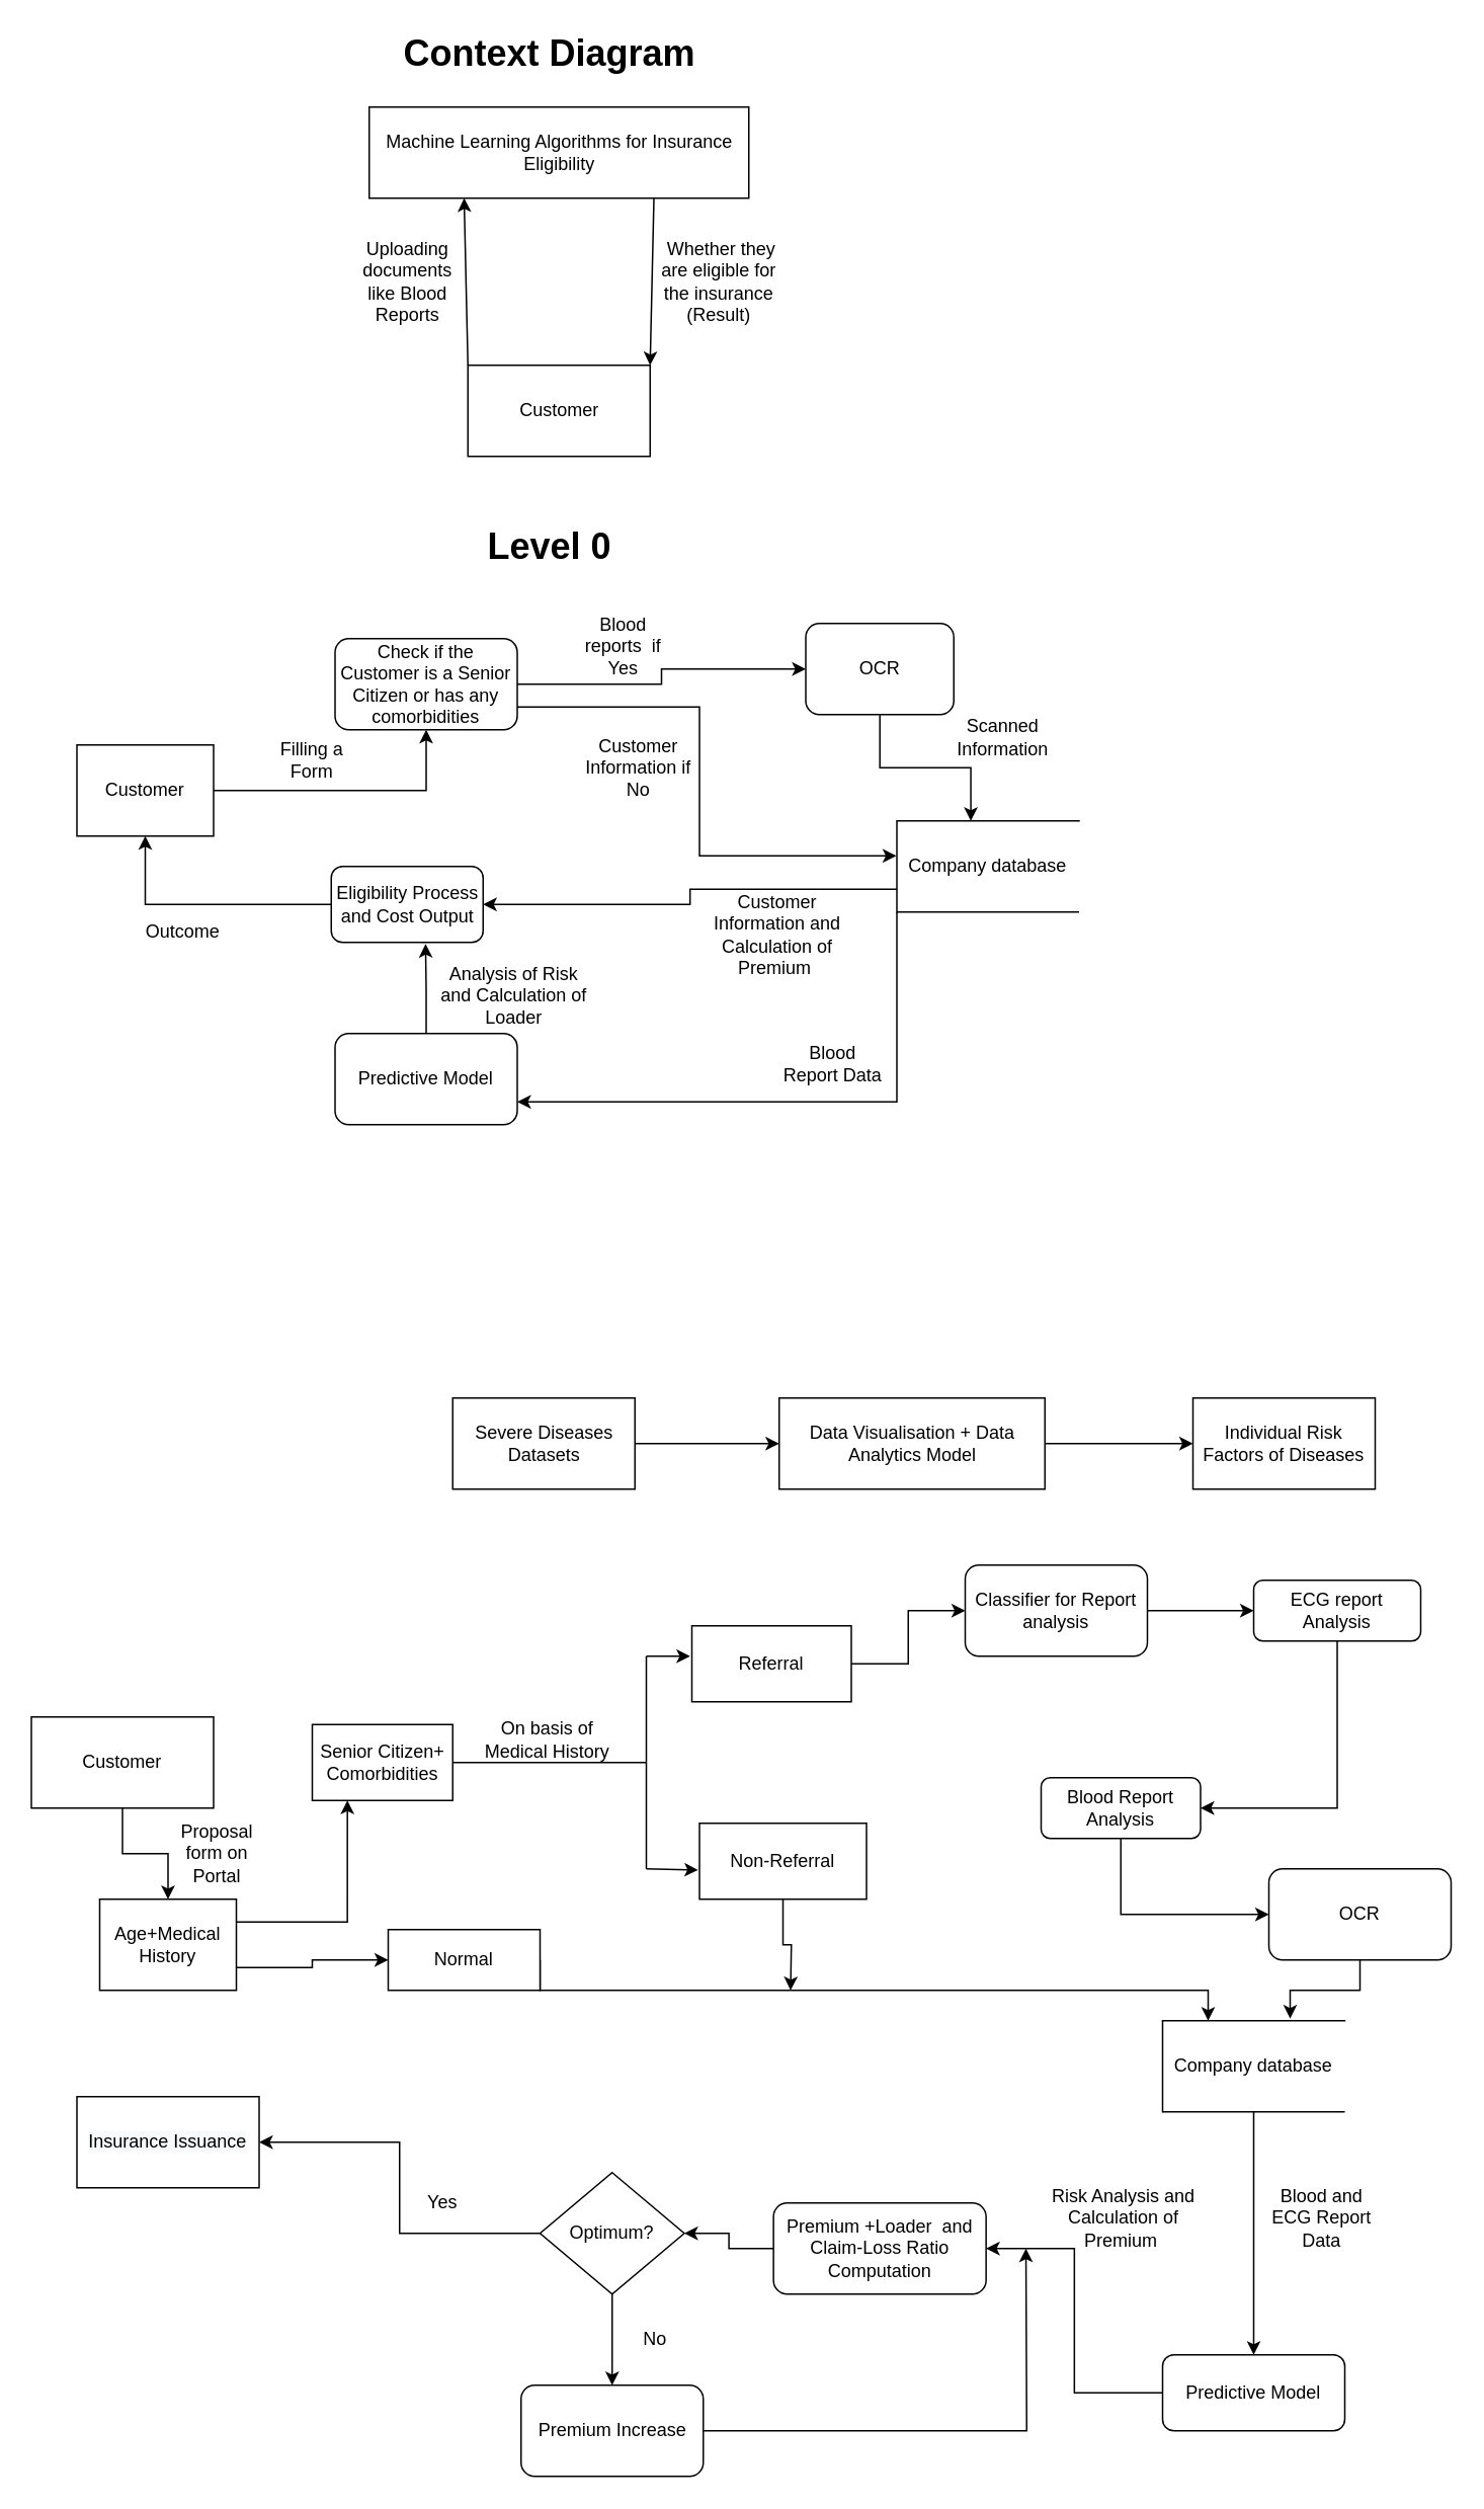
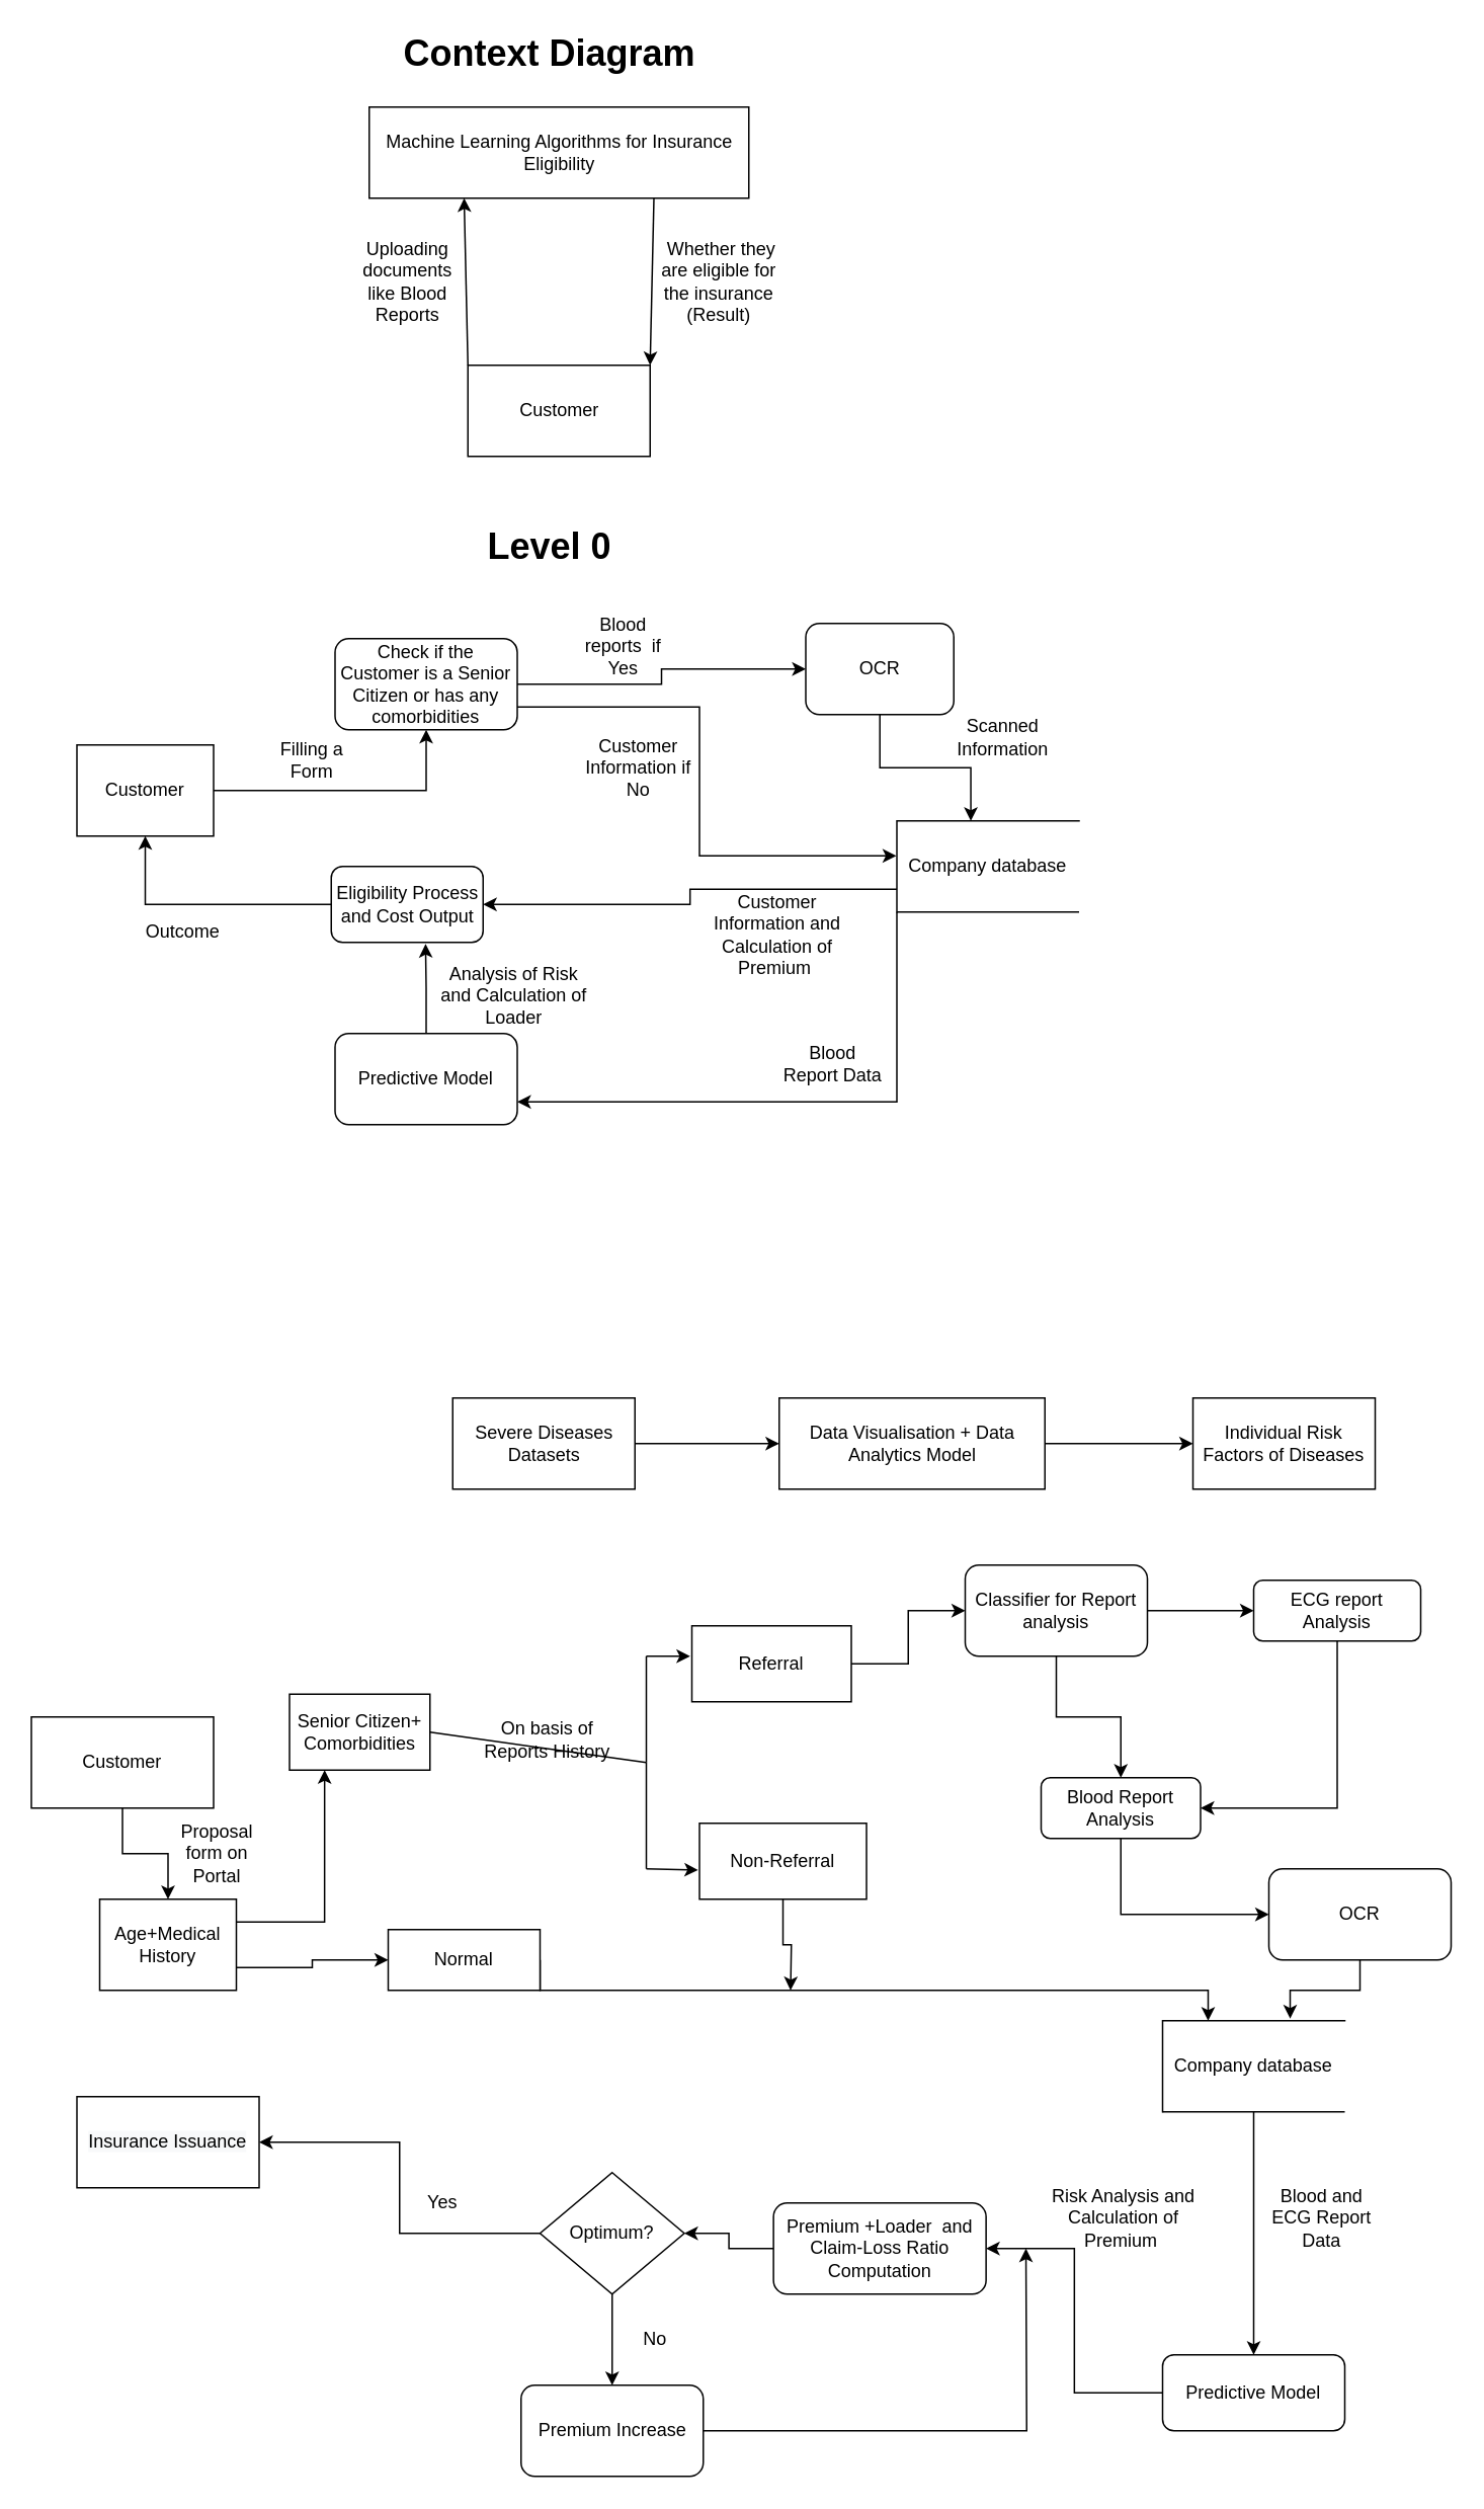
+ <mxCell id="40" style="edgeStyle=orthogonalEdgeStyle;rounded=0;orthogonalLoop=1;jettySize=auto;html=1;exitX=0.5;exitY=1;exitDx=0;exitDy=0;entryX=0.5;entryY=0;entryDx=0;entryDy=0;" edge="1" parent="1" source="41" target="58"><mxGeometry relative="1" as="geometry" /></mxCell>
- <mxCell id="56" value="On basis of Medical History" style="text;html=1;strokeColor=none;fillColor=none;align=center;verticalAlign=middle;whiteSpace=wrap;rounded=0;" vertex="1" parent="1"><mxGeometry x="311.25" y="1135" width="97.5" height="20" as="geometry" /></mxCell>
+ <mxCell id="56" value="On basis of Reports History" style="text;html=1;strokeColor=none;fillColor=none;align=center;verticalAlign=middle;whiteSpace=wrap;rounded=0;" vertex="1" parent="1"><mxGeometry x="311.25" y="1135" width="97.5" height="20" as="geometry" /></mxCell>
- <mxCell id="49" value="Senior Citizen+ Comorbidities" style="rounded=0;whiteSpace=wrap;html=1;" vertex="1" parent="1"><mxGeometry x="205" y="1135" width="92.5" height="50" as="geometry" /></mxCell>
+ <mxCell id="49" value="Senior Citizen+ Comorbidities" style="rounded=0;whiteSpace=wrap;html=1;" vertex="1" parent="1"><mxGeometry x="190" y="1115" width="92.5" height="50" as="geometry" /></mxCell>
